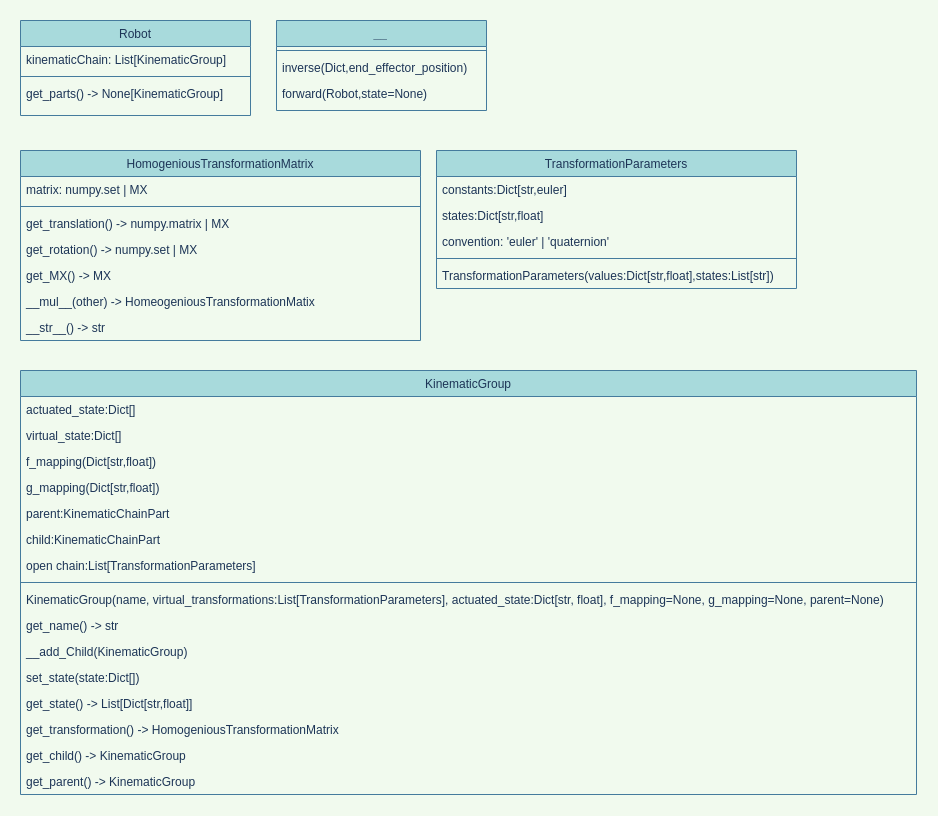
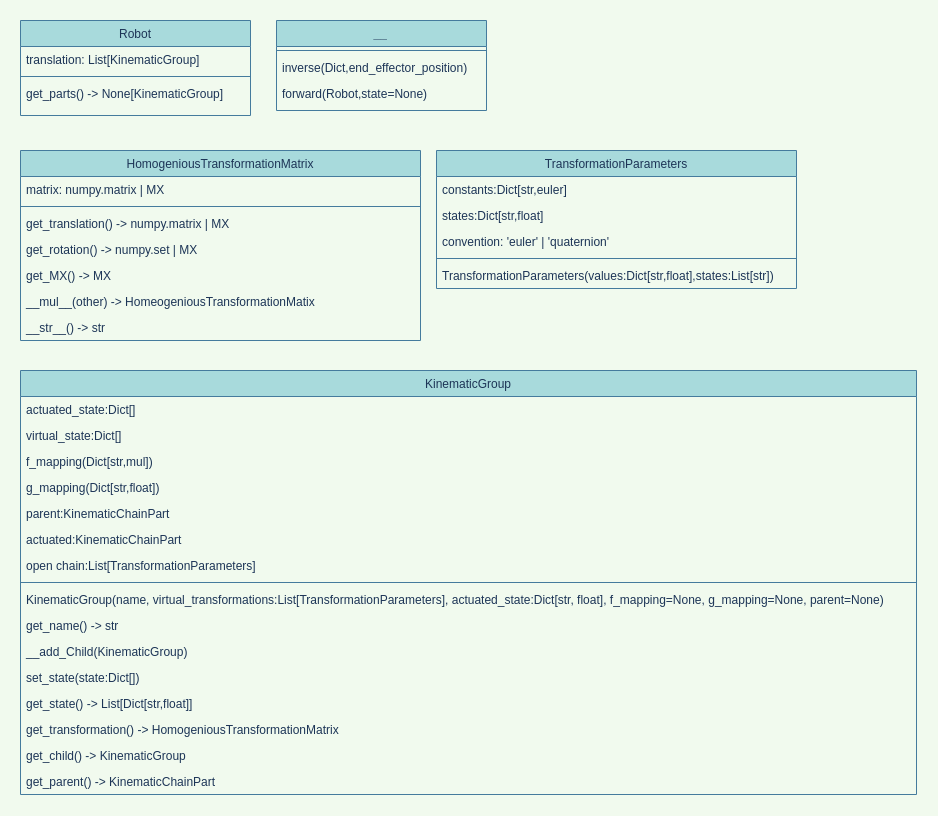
- <mxCell id="3" value="kinematicChain: List[KinematicGroup]&#10;" style="text;align=left;verticalAlign=top;spacingLeft=4;spacingRight=4;overflow=hidden;rotatable=0;points=[[0,0.5],[1,0.5]];portConstraint=eastwest;fontColor=#1D3557;" parent="2" vertex="1"><mxGeometry y="26" width="230" height="26" as="geometry" /></mxCell>
+ <mxCell id="3" value="translation: List[KinematicGroup]&#10;" style="text;align=left;verticalAlign=top;spacingLeft=4;spacingRight=4;overflow=hidden;rotatable=0;points=[[0,0.5],[1,0.5]];portConstraint=eastwest;fontColor=#1D3557;" parent="2" vertex="1"><mxGeometry y="26" width="230" height="26" as="geometry" /></mxCell>
- <mxCell id="28" value="matrix: numpy.set | MX" style="text;align=left;verticalAlign=top;spacingLeft=4;spacingRight=4;overflow=hidden;rotatable=0;points=[[0,0.5],[1,0.5]];portConstraint=eastwest;fontColor=#1D3557;" parent="27" vertex="1"><mxGeometry y="26" width="400" height="26" as="geometry" /></mxCell>
+ <mxCell id="28" value="matrix: numpy.matrix | MX" style="text;align=left;verticalAlign=top;spacingLeft=4;spacingRight=4;overflow=hidden;rotatable=0;points=[[0,0.5],[1,0.5]];portConstraint=eastwest;fontColor=#1D3557;" parent="27" vertex="1"><mxGeometry y="26" width="400" height="26" as="geometry" /></mxCell>
- <mxCell id="13" value="f_mapping(Dict[str,float])" style="text;align=left;verticalAlign=top;spacingLeft=4;spacingRight=4;overflow=hidden;rotatable=0;points=[[0,0.5],[1,0.5]];portConstraint=eastwest;fontColor=#1D3557;" parent="10" vertex="1"><mxGeometry y="78" width="896" height="26" as="geometry" /></mxCell>
+ <mxCell id="13" value="f_mapping(Dict[str,mul])" style="text;align=left;verticalAlign=top;spacingLeft=4;spacingRight=4;overflow=hidden;rotatable=0;points=[[0,0.5],[1,0.5]];portConstraint=eastwest;fontColor=#1D3557;" parent="10" vertex="1"><mxGeometry y="78" width="896" height="26" as="geometry" /></mxCell>
- <mxCell id="16" value="child:KinematicChainPart" style="text;align=left;verticalAlign=top;spacingLeft=4;spacingRight=4;overflow=hidden;rotatable=0;points=[[0,0.5],[1,0.5]];portConstraint=eastwest;fontColor=#1D3557;" parent="10" vertex="1"><mxGeometry y="156" width="896" height="26" as="geometry" /></mxCell>
+ <mxCell id="16" value="actuated:KinematicChainPart" style="text;align=left;verticalAlign=top;spacingLeft=4;spacingRight=4;overflow=hidden;rotatable=0;points=[[0,0.5],[1,0.5]];portConstraint=eastwest;fontColor=#1D3557;" parent="10" vertex="1"><mxGeometry y="156" width="896" height="26" as="geometry" /></mxCell>
- <mxCell id="26" value="get_parent() -&gt; KinematicGroup" style="text;align=left;verticalAlign=top;spacingLeft=4;spacingRight=4;overflow=hidden;rotatable=0;points=[[0,0.5],[1,0.5]];portConstraint=eastwest;fontColor=#1D3557;" parent="10" vertex="1"><mxGeometry y="398" width="896" height="26" as="geometry" /></mxCell>
+ <mxCell id="26" value="get_parent() -&gt; KinematicChainPart" style="text;align=left;verticalAlign=top;spacingLeft=4;spacingRight=4;overflow=hidden;rotatable=0;points=[[0,0.5],[1,0.5]];portConstraint=eastwest;fontColor=#1D3557;" parent="10" vertex="1"><mxGeometry y="398" width="896" height="26" as="geometry" /></mxCell>
